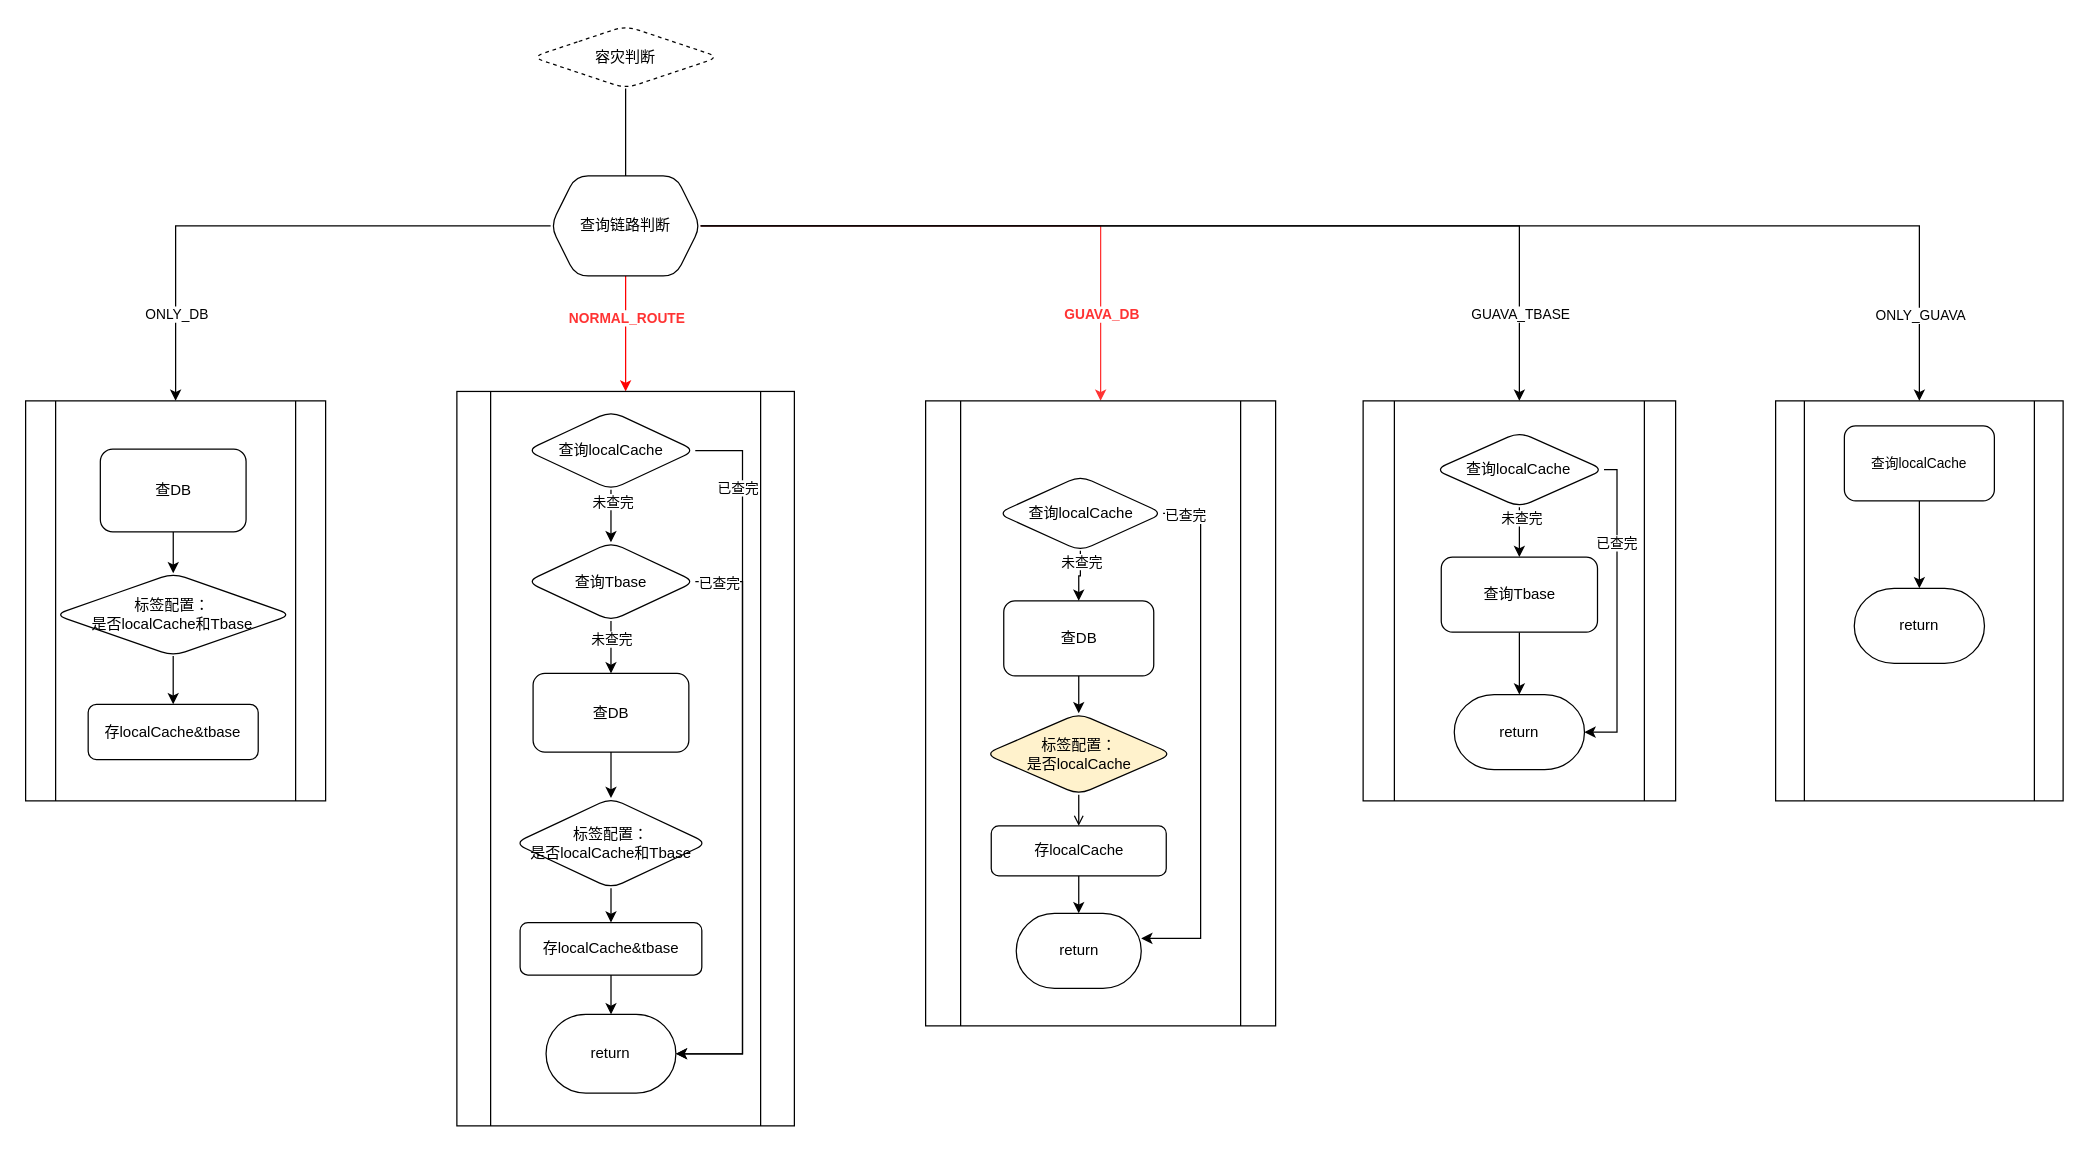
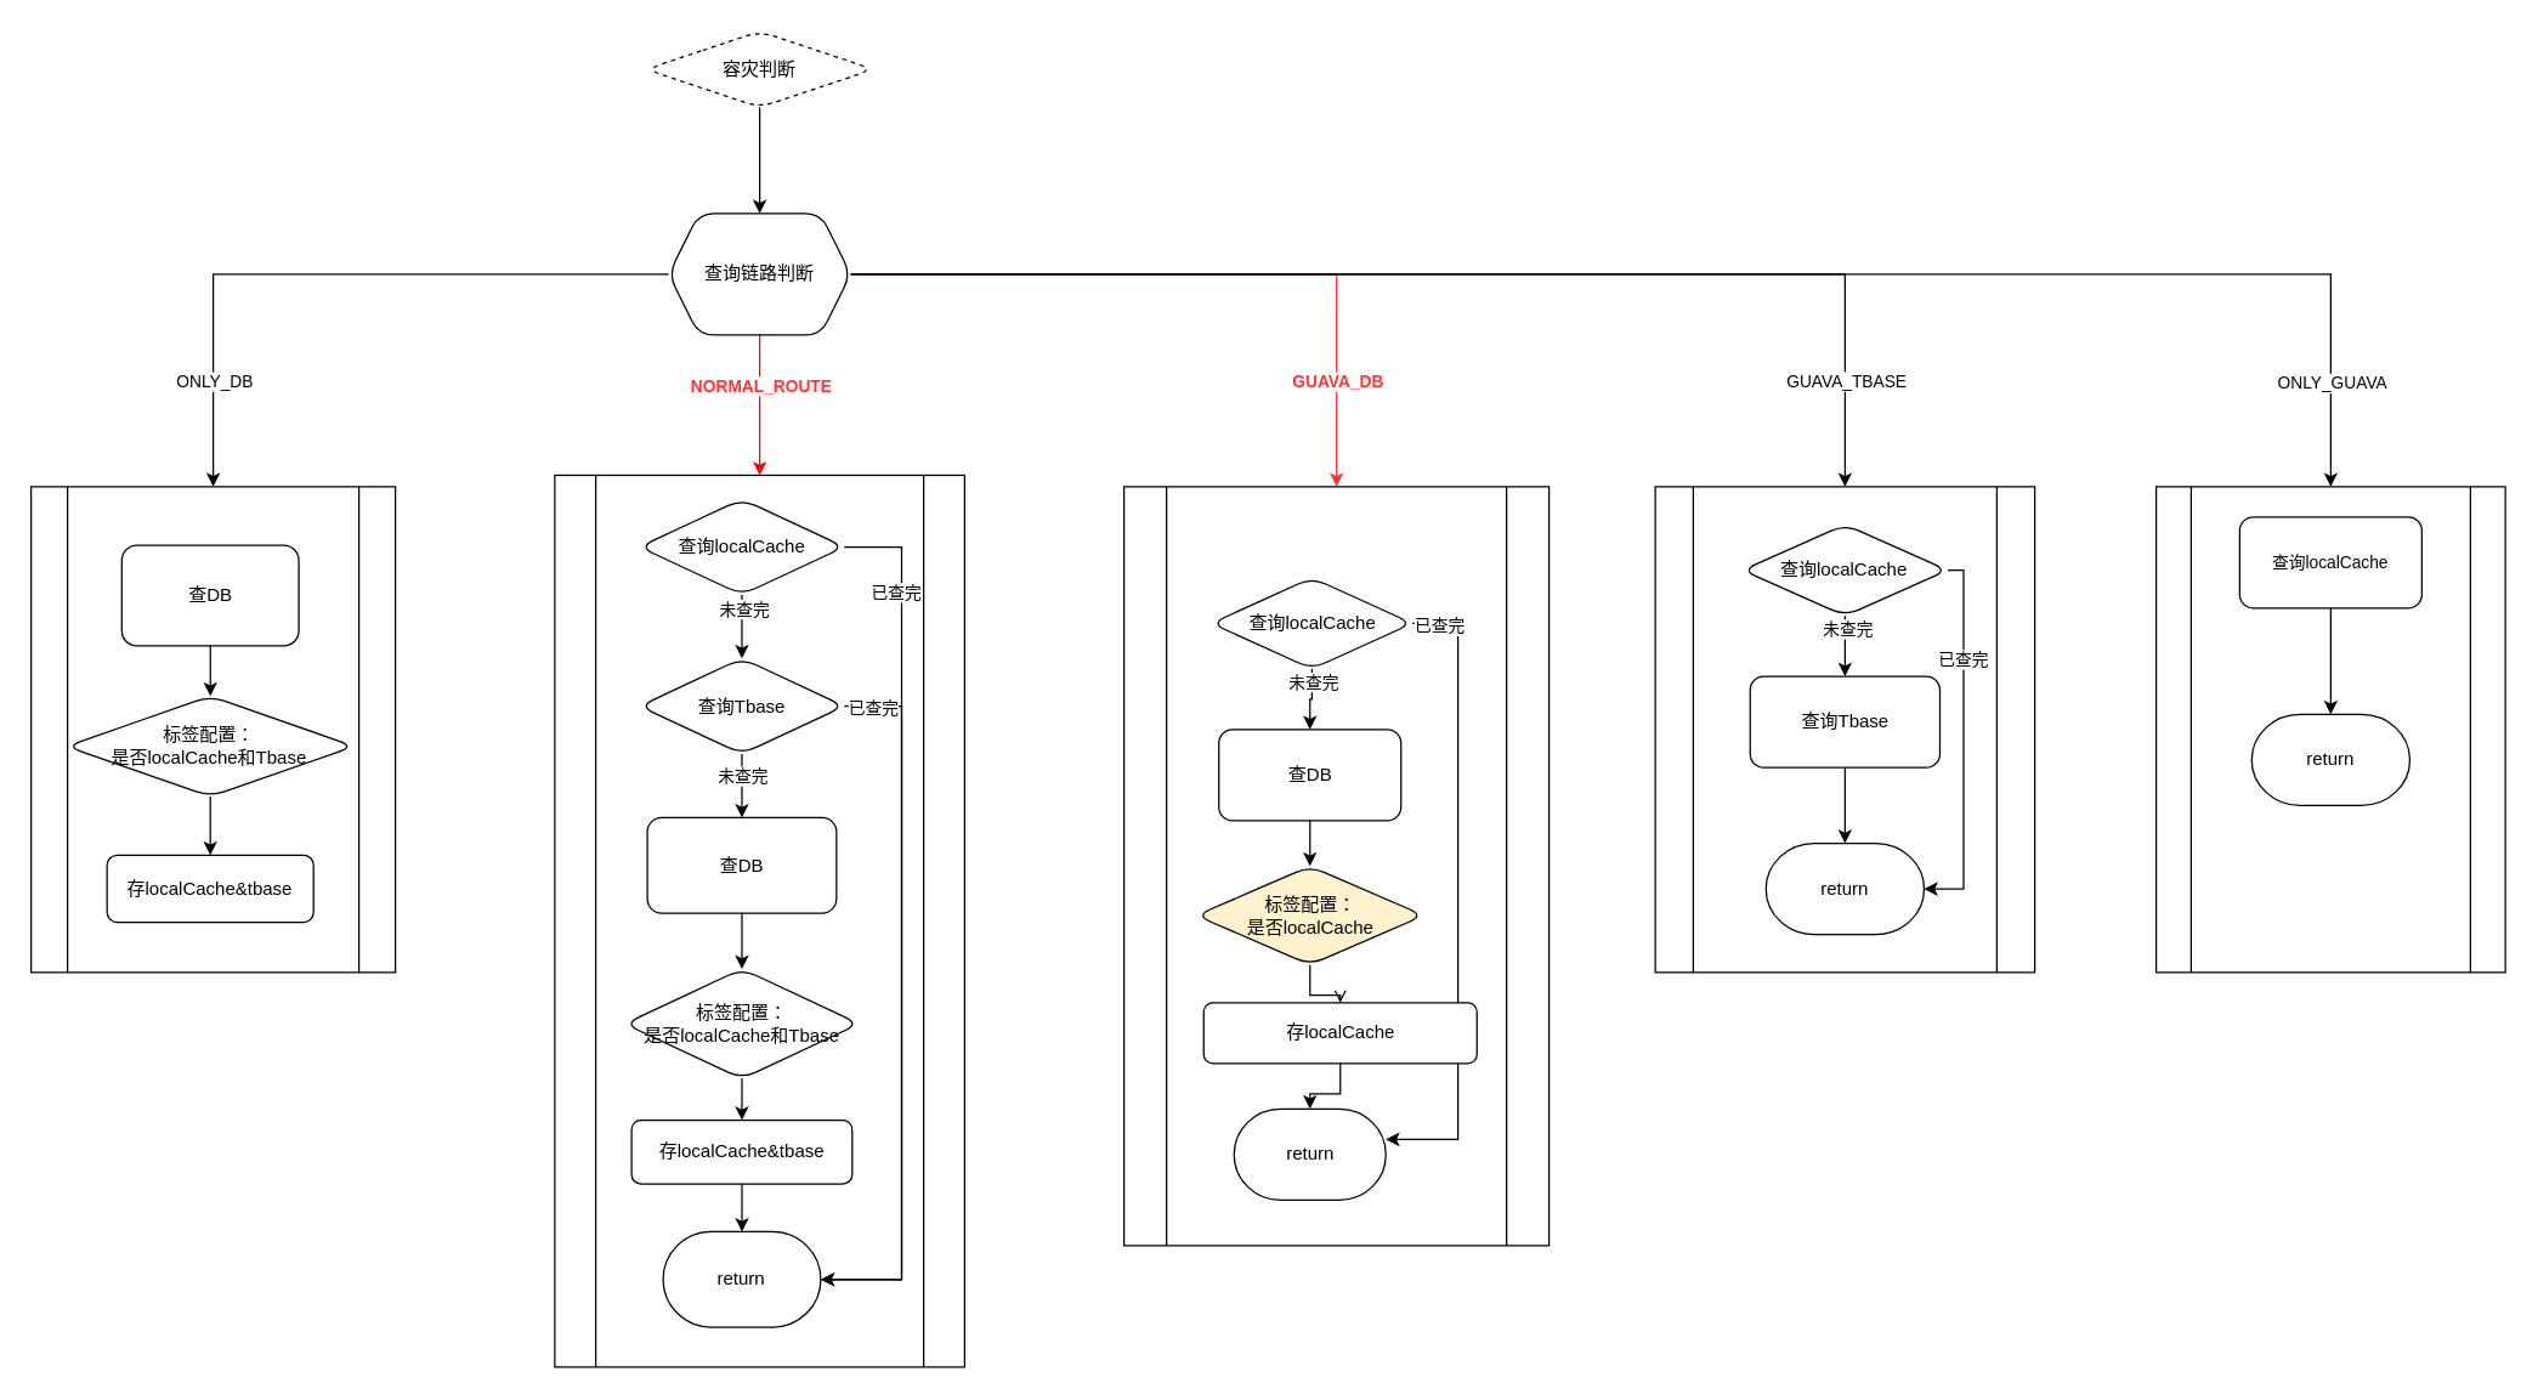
- <mxCell id="2" value="" style="edgeStyle=orthogonalEdgeStyle;rounded=0;orthogonalLoop=1;jettySize=auto;html=1;endArrow=none;" edge="1" parent="1" source="3" target="14"><mxGeometry relative="1" as="geometry" /></mxCell>
+ <mxCell id="2" value="" style="edgeStyle=orthogonalEdgeStyle;rounded=0;orthogonalLoop=1;jettySize=auto;html=1;" edge="1" parent="1" source="3" target="14"><mxGeometry relative="1" as="geometry" /></mxCell>
- <mxCell id="53" value="存localCache" style="whiteSpace=wrap;html=1;rounded=1;glass=0;strokeWidth=1;shadow=0;" vertex="1" parent="41"><mxGeometry x="52.5" y="340" width="140" height="40" as="geometry" /></mxCell>
+ <mxCell id="53" value="存localCache" style="whiteSpace=wrap;html=1;rounded=1;glass=0;strokeWidth=1;shadow=0;" vertex="1" parent="41"><mxGeometry x="52.5" y="340" width="180" height="40" as="geometry" /></mxCell>
